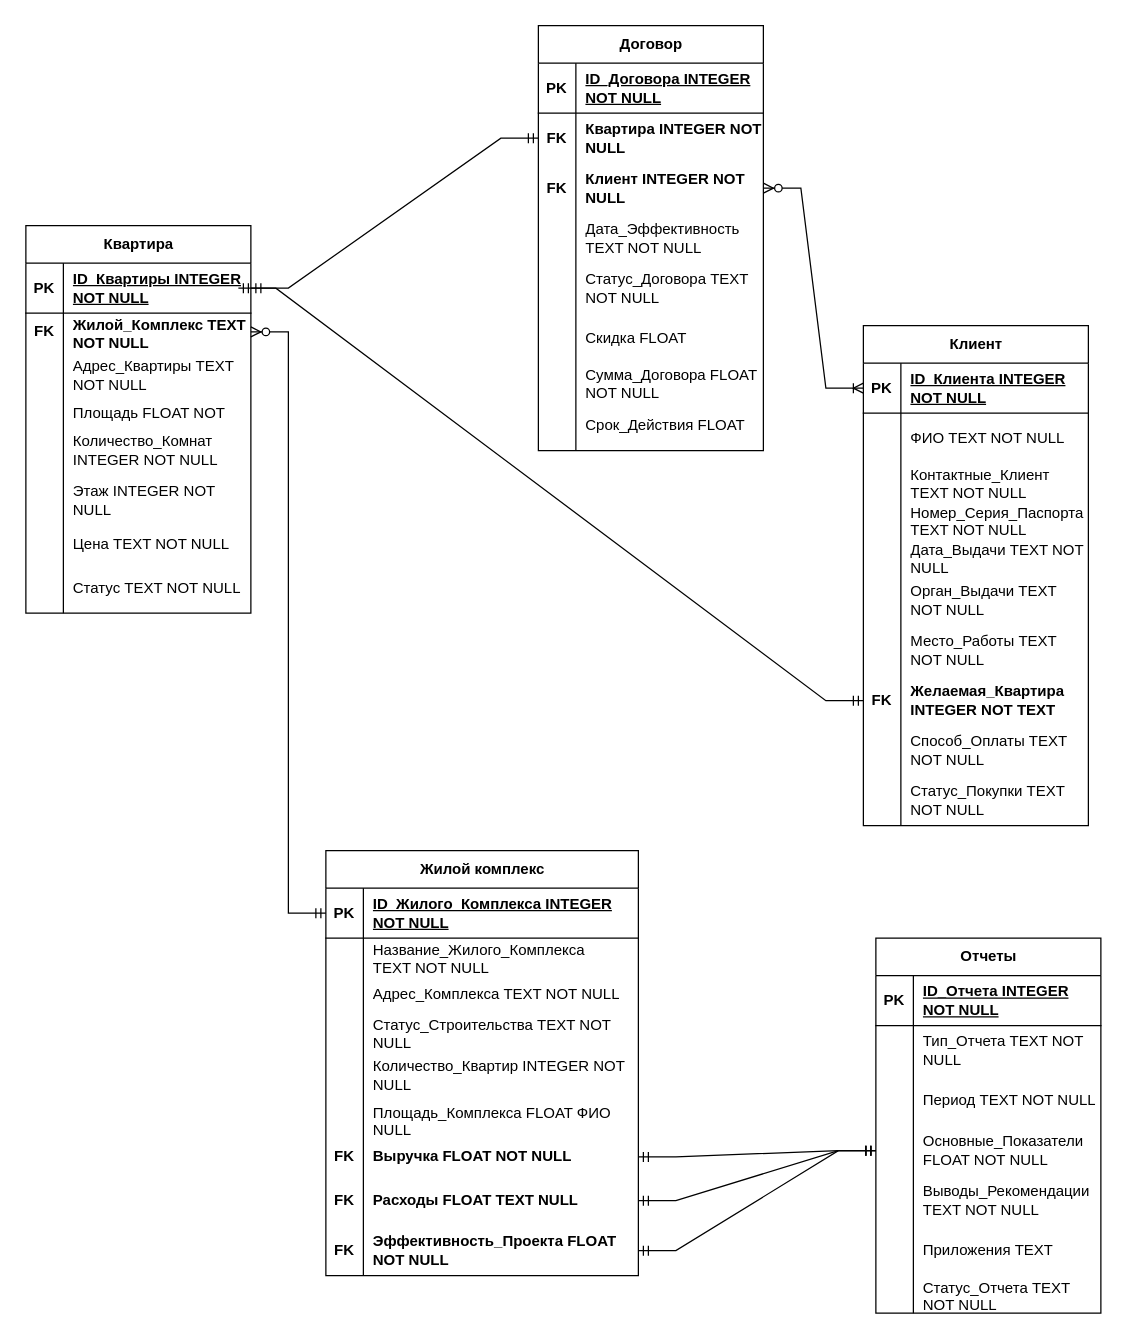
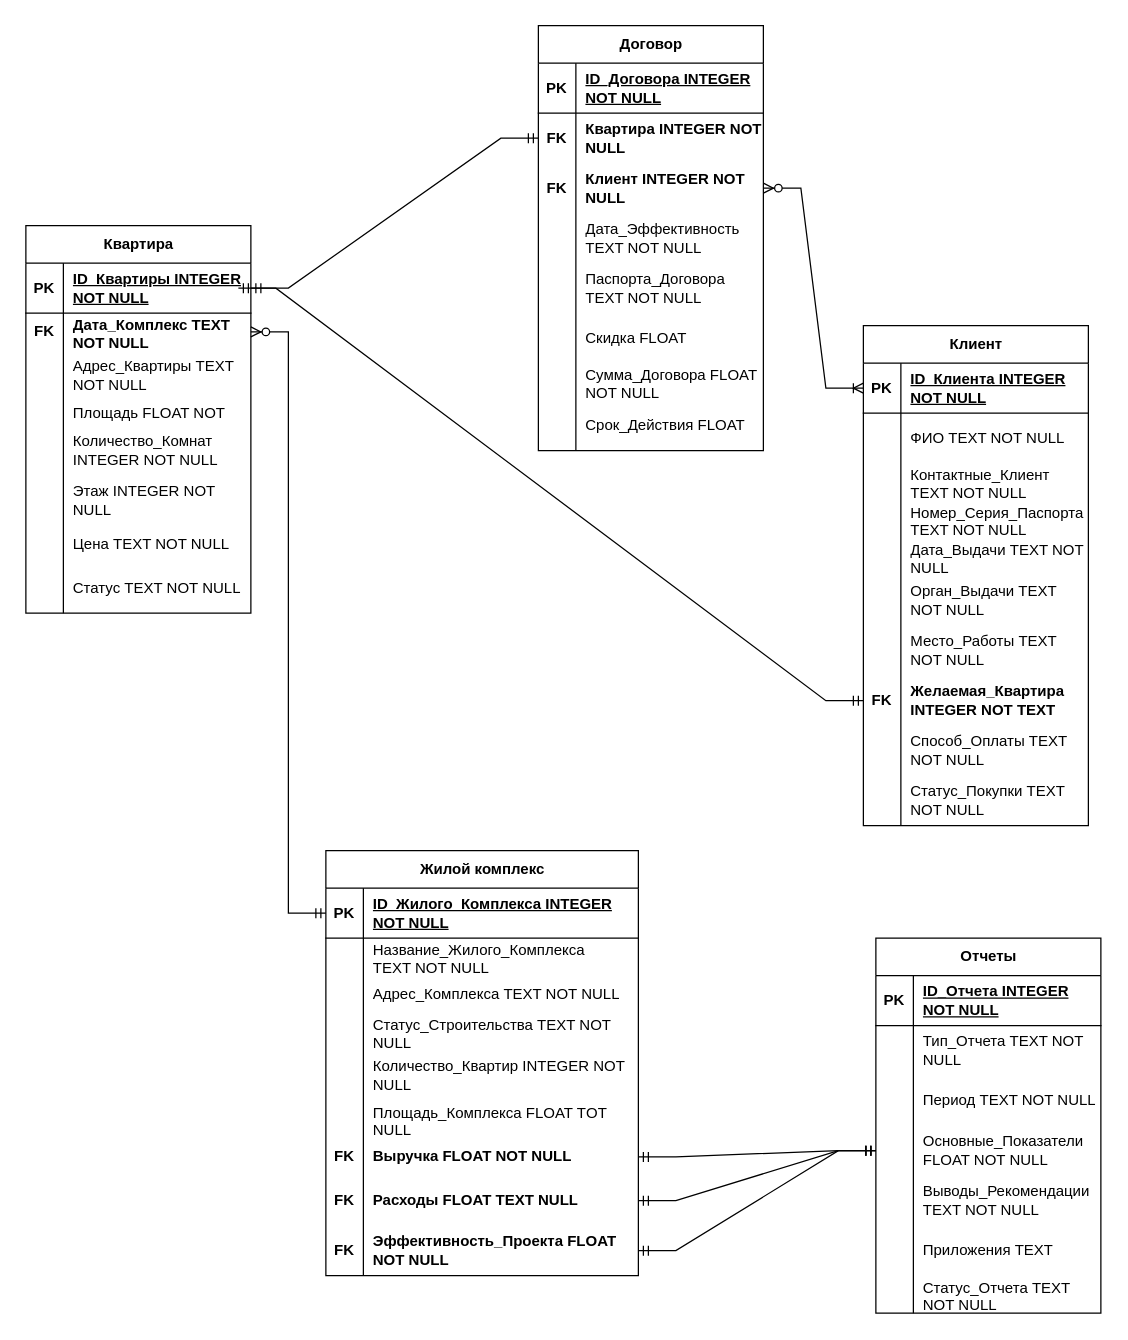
- <mxCell id="123" value="Статус_Договора TEXT NOT NULL" style="shape=partialRectangle;connectable=0;fillColor=none;top=0;left=0;bottom=0;right=0;align=left;spacingLeft=6;overflow=hidden;whiteSpace=wrap;html=1;" parent="121" vertex="1"><mxGeometry x="30" width="150" height="40" as="geometry"><mxRectangle width="150" height="40" as="alternateBounds" /></mxGeometry></mxCell>
+ <mxCell id="123" value="Паспорта_Договора TEXT NOT NULL" style="shape=partialRectangle;connectable=0;fillColor=none;top=0;left=0;bottom=0;right=0;align=left;spacingLeft=6;overflow=hidden;whiteSpace=wrap;html=1;" parent="121" vertex="1"><mxGeometry x="30" width="150" height="40" as="geometry"><mxRectangle width="150" height="40" as="alternateBounds" /></mxGeometry></mxCell>
- <mxCell id="8" value="Жилой_Комплекс TEXT NOT NULL&amp;nbsp;" style="shape=partialRectangle;connectable=0;fillColor=none;top=0;left=0;bottom=0;right=0;align=left;spacingLeft=6;overflow=hidden;whiteSpace=wrap;html=1;fontStyle=1" parent="6" vertex="1"><mxGeometry x="30" width="150" height="30" as="geometry"><mxRectangle width="150" height="30" as="alternateBounds" /></mxGeometry></mxCell>
+ <mxCell id="8" value="Дата_Комплекс TEXT NOT NULL&amp;nbsp;" style="shape=partialRectangle;connectable=0;fillColor=none;top=0;left=0;bottom=0;right=0;align=left;spacingLeft=6;overflow=hidden;whiteSpace=wrap;html=1;fontStyle=1" parent="6" vertex="1"><mxGeometry x="30" width="150" height="30" as="geometry"><mxRectangle width="150" height="30" as="alternateBounds" /></mxGeometry></mxCell>
- <mxCell id="98" value="Площадь_Комплекса FLOAT ФИО NULL" style="shape=partialRectangle;connectable=0;fillColor=none;top=0;left=0;bottom=0;right=0;align=left;spacingLeft=6;overflow=hidden;whiteSpace=wrap;html=1;" parent="96" vertex="1"><mxGeometry x="30" width="220" height="30" as="geometry"><mxRectangle width="220" height="30" as="alternateBounds" /></mxGeometry></mxCell>
+ <mxCell id="98" value="Площадь_Комплекса FLOAT ТOT NULL" style="shape=partialRectangle;connectable=0;fillColor=none;top=0;left=0;bottom=0;right=0;align=left;spacingLeft=6;overflow=hidden;whiteSpace=wrap;html=1;" parent="96" vertex="1"><mxGeometry x="30" width="220" height="30" as="geometry"><mxRectangle width="220" height="30" as="alternateBounds" /></mxGeometry></mxCell>
